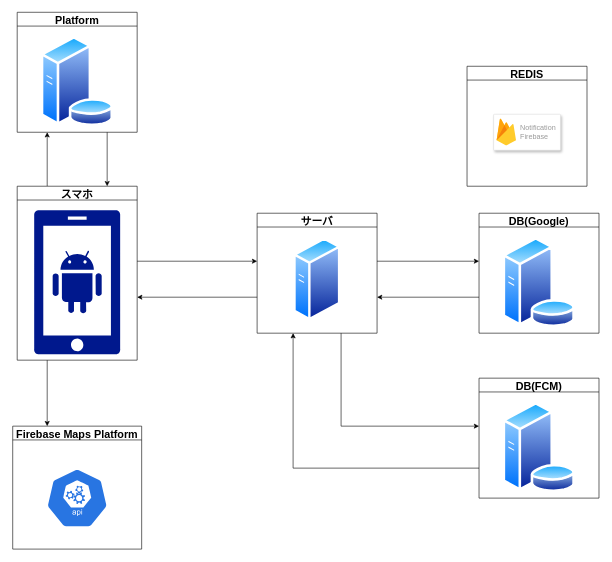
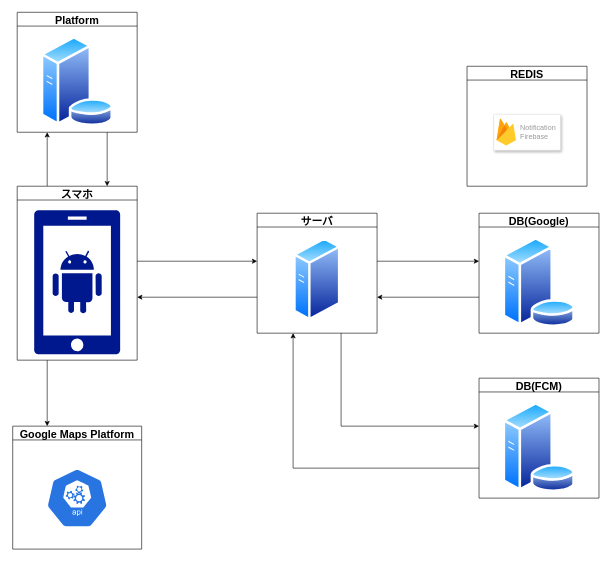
- <mxCell id="15" value="Firebase Maps Platform" style="swimlane;fontSize=18;" vertex="1" parent="1"><mxGeometry x="20.5" y="710" width="215" height="205" as="geometry" /></mxCell>
+ <mxCell id="15" value="Google Maps Platform" style="swimlane;fontSize=18;" vertex="1" parent="1"><mxGeometry x="20.5" y="710" width="215" height="205" as="geometry" /></mxCell>
